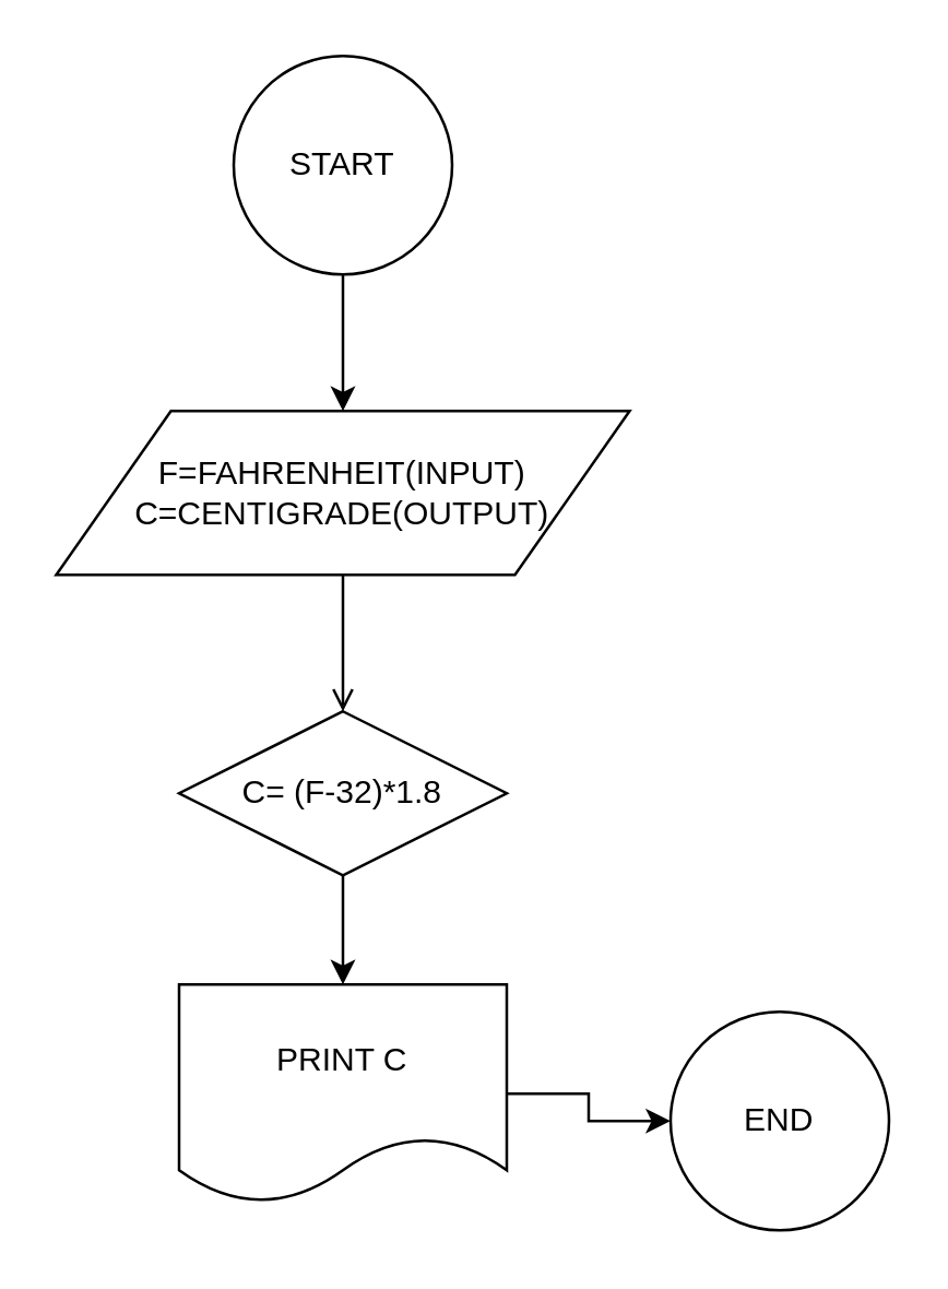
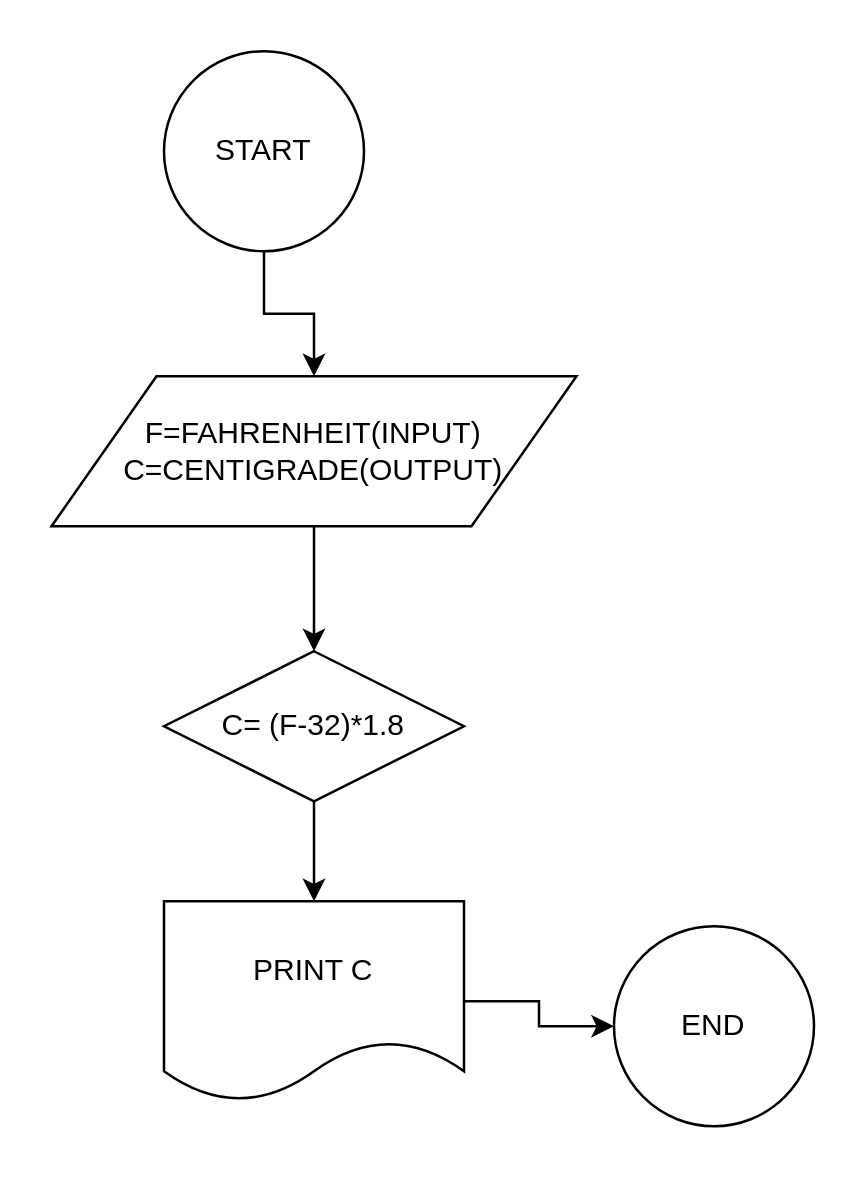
- <mxCell id="3" value="START" style="ellipse;whiteSpace=wrap;html=1;aspect=fixed;" vertex="1" parent="1"><mxGeometry x="85" y="20" width="80" height="80" as="geometry" /></mxCell>
+ <mxCell id="3" value="START" style="ellipse;whiteSpace=wrap;html=1;aspect=fixed;" vertex="1" parent="1"><mxGeometry x="65" y="20" width="80" height="80" as="geometry" /></mxCell>
- <mxCell id="4" value="" style="edgeStyle=orthogonalEdgeStyle;rounded=0;orthogonalLoop=1;jettySize=auto;html=1;endArrow=open;" edge="1" parent="1" source="5" target="7"><mxGeometry relative="1" as="geometry" /></mxCell>
+ <mxCell id="4" value="" style="edgeStyle=orthogonalEdgeStyle;rounded=0;orthogonalLoop=1;jettySize=auto;html=1;" edge="1" parent="1" source="5" target="7"><mxGeometry relative="1" as="geometry" /></mxCell>
